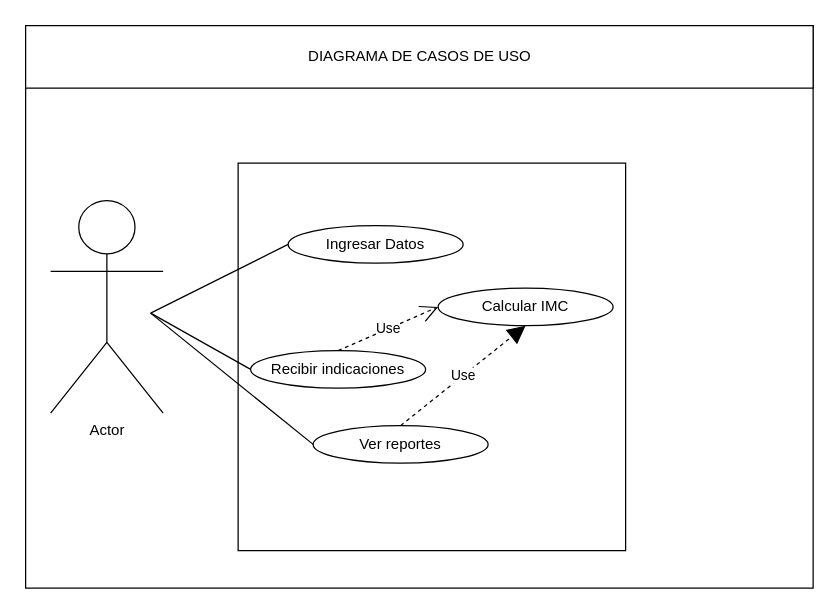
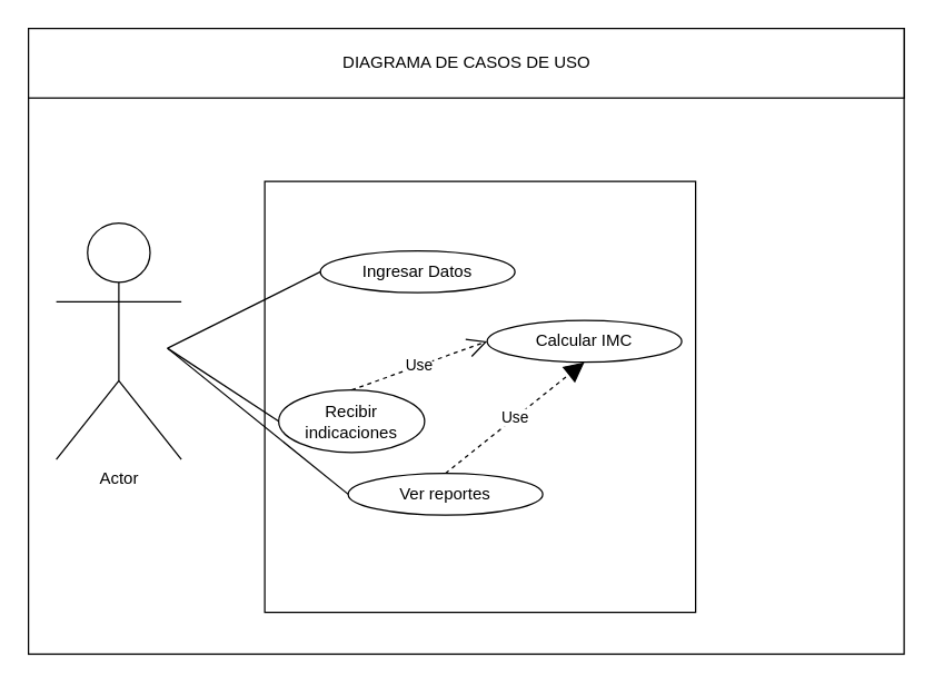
- <mxCell id="8" value="Recibir indicaciones" style="ellipse;whiteSpace=wrap;html=1;" vertex="1" parent="1"><mxGeometry x="200" y="280" width="140" height="30" as="geometry" /></mxCell>
+ <mxCell id="8" value="Recibir indicaciones" style="ellipse;whiteSpace=wrap;html=1;" vertex="1" parent="1"><mxGeometry x="200" y="280" width="105" height="45" as="geometry" /></mxCell>
